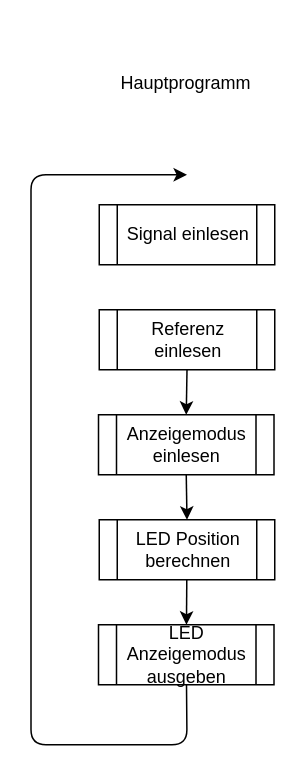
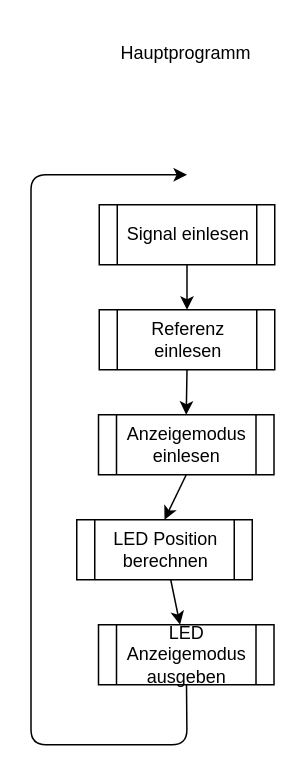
- <mxCell id="12" value="Hauptprogramm" style="text;html=1;strokeColor=none;fillColor=none;align=center;verticalAlign=middle;whiteSpace=wrap;rounded=0;" parent="1" vertex="1"><mxGeometry x="68.25" y="40" width="110.5" height="30" as="geometry" /></mxCell>
+ <mxCell id="12" value="Hauptprogramm" style="text;html=1;strokeColor=none;fillColor=none;align=center;verticalAlign=middle;whiteSpace=wrap;rounded=0;" parent="1" vertex="1"><mxGeometry x="68.25" y="20" width="110.5" height="30" as="geometry" /></mxCell>
+ <mxCell id="2" style="edgeStyle=none;html=1;entryX=0.5;entryY=0;entryDx=0;entryDy=0;" parent="1" source="3" target="5" edge="1"><mxGeometry relative="1" as="geometry" /></mxCell>
- <mxCell id="7" value="LED Position berechnen" style="shape=process;whiteSpace=wrap;html=1;backgroundOutline=1;" parent="1" vertex="1"><mxGeometry x="65.5" y="346" width="117" height="40" as="geometry" /></mxCell>
+ <mxCell id="7" value="LED Position berechnen" style="shape=process;whiteSpace=wrap;html=1;backgroundOutline=1;" parent="1" vertex="1"><mxGeometry x="50.5" y="346" width="117" height="40" as="geometry" /></mxCell>
